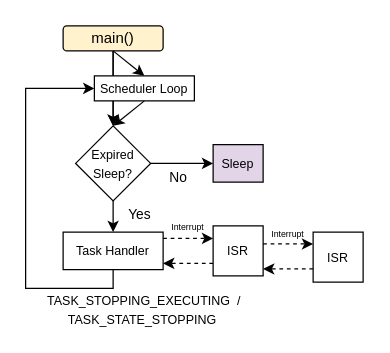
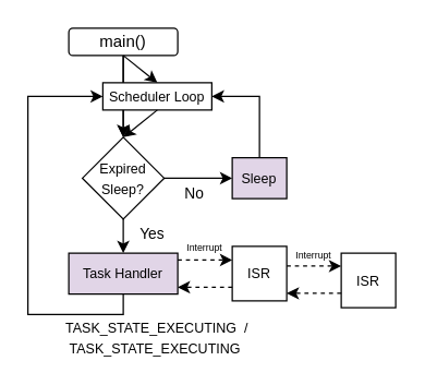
- <mxCell id="4" value="main()" style="rounded=1;whiteSpace=wrap;html=1;fillColor=#fff2cc;" parent="1" vertex="1"><mxGeometry x="50" y="20" width="80" height="20" as="geometry" /></mxCell>
+ <mxCell id="4" value="main()" style="rounded=1;whiteSpace=wrap;html=1;" parent="1" vertex="1"><mxGeometry x="50" y="20" width="80" height="20" as="geometry" /></mxCell>
+ <mxCell id="19" value="" style="endArrow=classic;html=1;rounded=0;entryX=1;entryY=0.5;entryDx=0;entryDy=0;exitX=0.5;exitY=0;exitDx=0;exitDy=0;" parent="1" source="18" target="7" edge="1"><mxGeometry width="50" height="50" relative="1" as="geometry"><mxPoint x="160" y="100" as="sourcePoint" /><mxPoint x="210" y="50" as="targetPoint" /><Array as="points"><mxPoint x="190" y="70" /></Array></mxGeometry></mxCell>
- <mxCell id="6" value="&lt;font style=&quot;font-size: 10px;&quot;&gt;Task Handler&lt;/font&gt;" style="rounded=0;whiteSpace=wrap;html=1;" parent="1" vertex="1"><mxGeometry x="50" y="185" width="80" height="30" as="geometry" /></mxCell>
+ <mxCell id="6" value="&lt;font style=&quot;font-size: 10px;&quot;&gt;Task Handler&lt;/font&gt;" style="rounded=0;whiteSpace=wrap;html=1;fillColor=#e1d5e7;" parent="1" vertex="1"><mxGeometry x="50" y="185" width="80" height="30" as="geometry" /></mxCell>
- <mxCell id="20" value="&lt;font style=&quot;font-size: 10px;&quot;&gt;TASK_STOPPING_EXECUTING &amp;nbsp;/&lt;/font&gt;" style="text;html=1;strokeColor=none;fillColor=none;align=center;verticalAlign=middle;whiteSpace=wrap;rounded=0;" parent="1" vertex="1"><mxGeometry x="20" y="230" width="190" height="20" as="geometry" /></mxCell>
+ <mxCell id="20" value="&lt;font style=&quot;font-size: 10px;&quot;&gt;TASK_STATE_EXECUTING &amp;nbsp;/&lt;/font&gt;" style="text;html=1;strokeColor=none;fillColor=none;align=center;verticalAlign=middle;whiteSpace=wrap;rounded=0;" parent="1" vertex="1"><mxGeometry x="20" y="230" width="190" height="20" as="geometry" /></mxCell>
- <mxCell id="22" value="&lt;font style=&quot;font-size: 10px;&quot;&gt;TASK_STATE_STOPPING&amp;nbsp;&lt;/font&gt;" style="text;html=1;strokeColor=none;fillColor=none;align=center;verticalAlign=middle;whiteSpace=wrap;rounded=0;" parent="1" vertex="1"><mxGeometry x="20" y="250" width="190" height="10" as="geometry" /></mxCell>
+ <mxCell id="22" value="&lt;font style=&quot;font-size: 10px;&quot;&gt;TASK_STATE_EXECUTING&amp;nbsp;&lt;/font&gt;" style="text;html=1;strokeColor=none;fillColor=none;align=center;verticalAlign=middle;whiteSpace=wrap;rounded=0;" parent="1" vertex="1"><mxGeometry x="20" y="250" width="190" height="10" as="geometry" /></mxCell>
